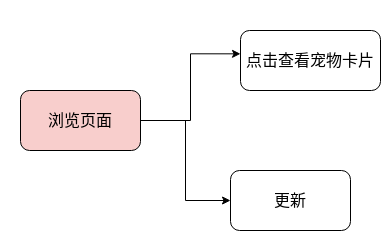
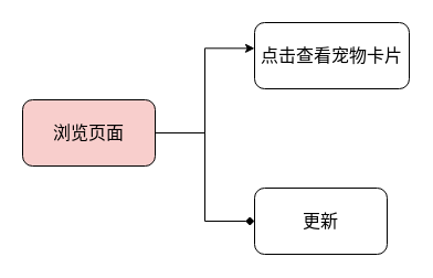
- <mxCell id="4" value="&lt;font style=&quot;font-size: 16px;&quot;&gt;点击查看宠物卡片&lt;/font&gt;" style="rounded=1;whiteSpace=wrap;html=1;" vertex="1" parent="1"><mxGeometry x="240" y="30" width="140" height="60" as="geometry" /></mxCell>
+ <mxCell id="4" value="&lt;font style=&quot;font-size: 16px;&quot;&gt;点击查看宠物卡片&lt;/font&gt;" style="rounded=1;whiteSpace=wrap;html=1;" vertex="1" parent="1"><mxGeometry x="230" y="20" width="140" height="60" as="geometry" /></mxCell>
- <mxCell id="2" style="edgeStyle=orthogonalEdgeStyle;rounded=0;orthogonalLoop=1;jettySize=auto;html=1;exitX=1;exitY=0.5;exitDx=0;exitDy=0;entryX=0;entryY=0.5;entryDx=0;entryDy=0;" edge="1" parent="1" source="3" target="5"><mxGeometry relative="1" as="geometry" /></mxCell>
+ <mxCell id="2" style="edgeStyle=orthogonalEdgeStyle;rounded=0;orthogonalLoop=1;jettySize=auto;html=1;exitX=1;exitY=0.5;exitDx=0;exitDy=0;entryX=0;entryY=0.5;entryDx=0;entryDy=0;endArrow=diamond;" edge="1" parent="1" source="3" target="5"><mxGeometry relative="1" as="geometry" /></mxCell>
